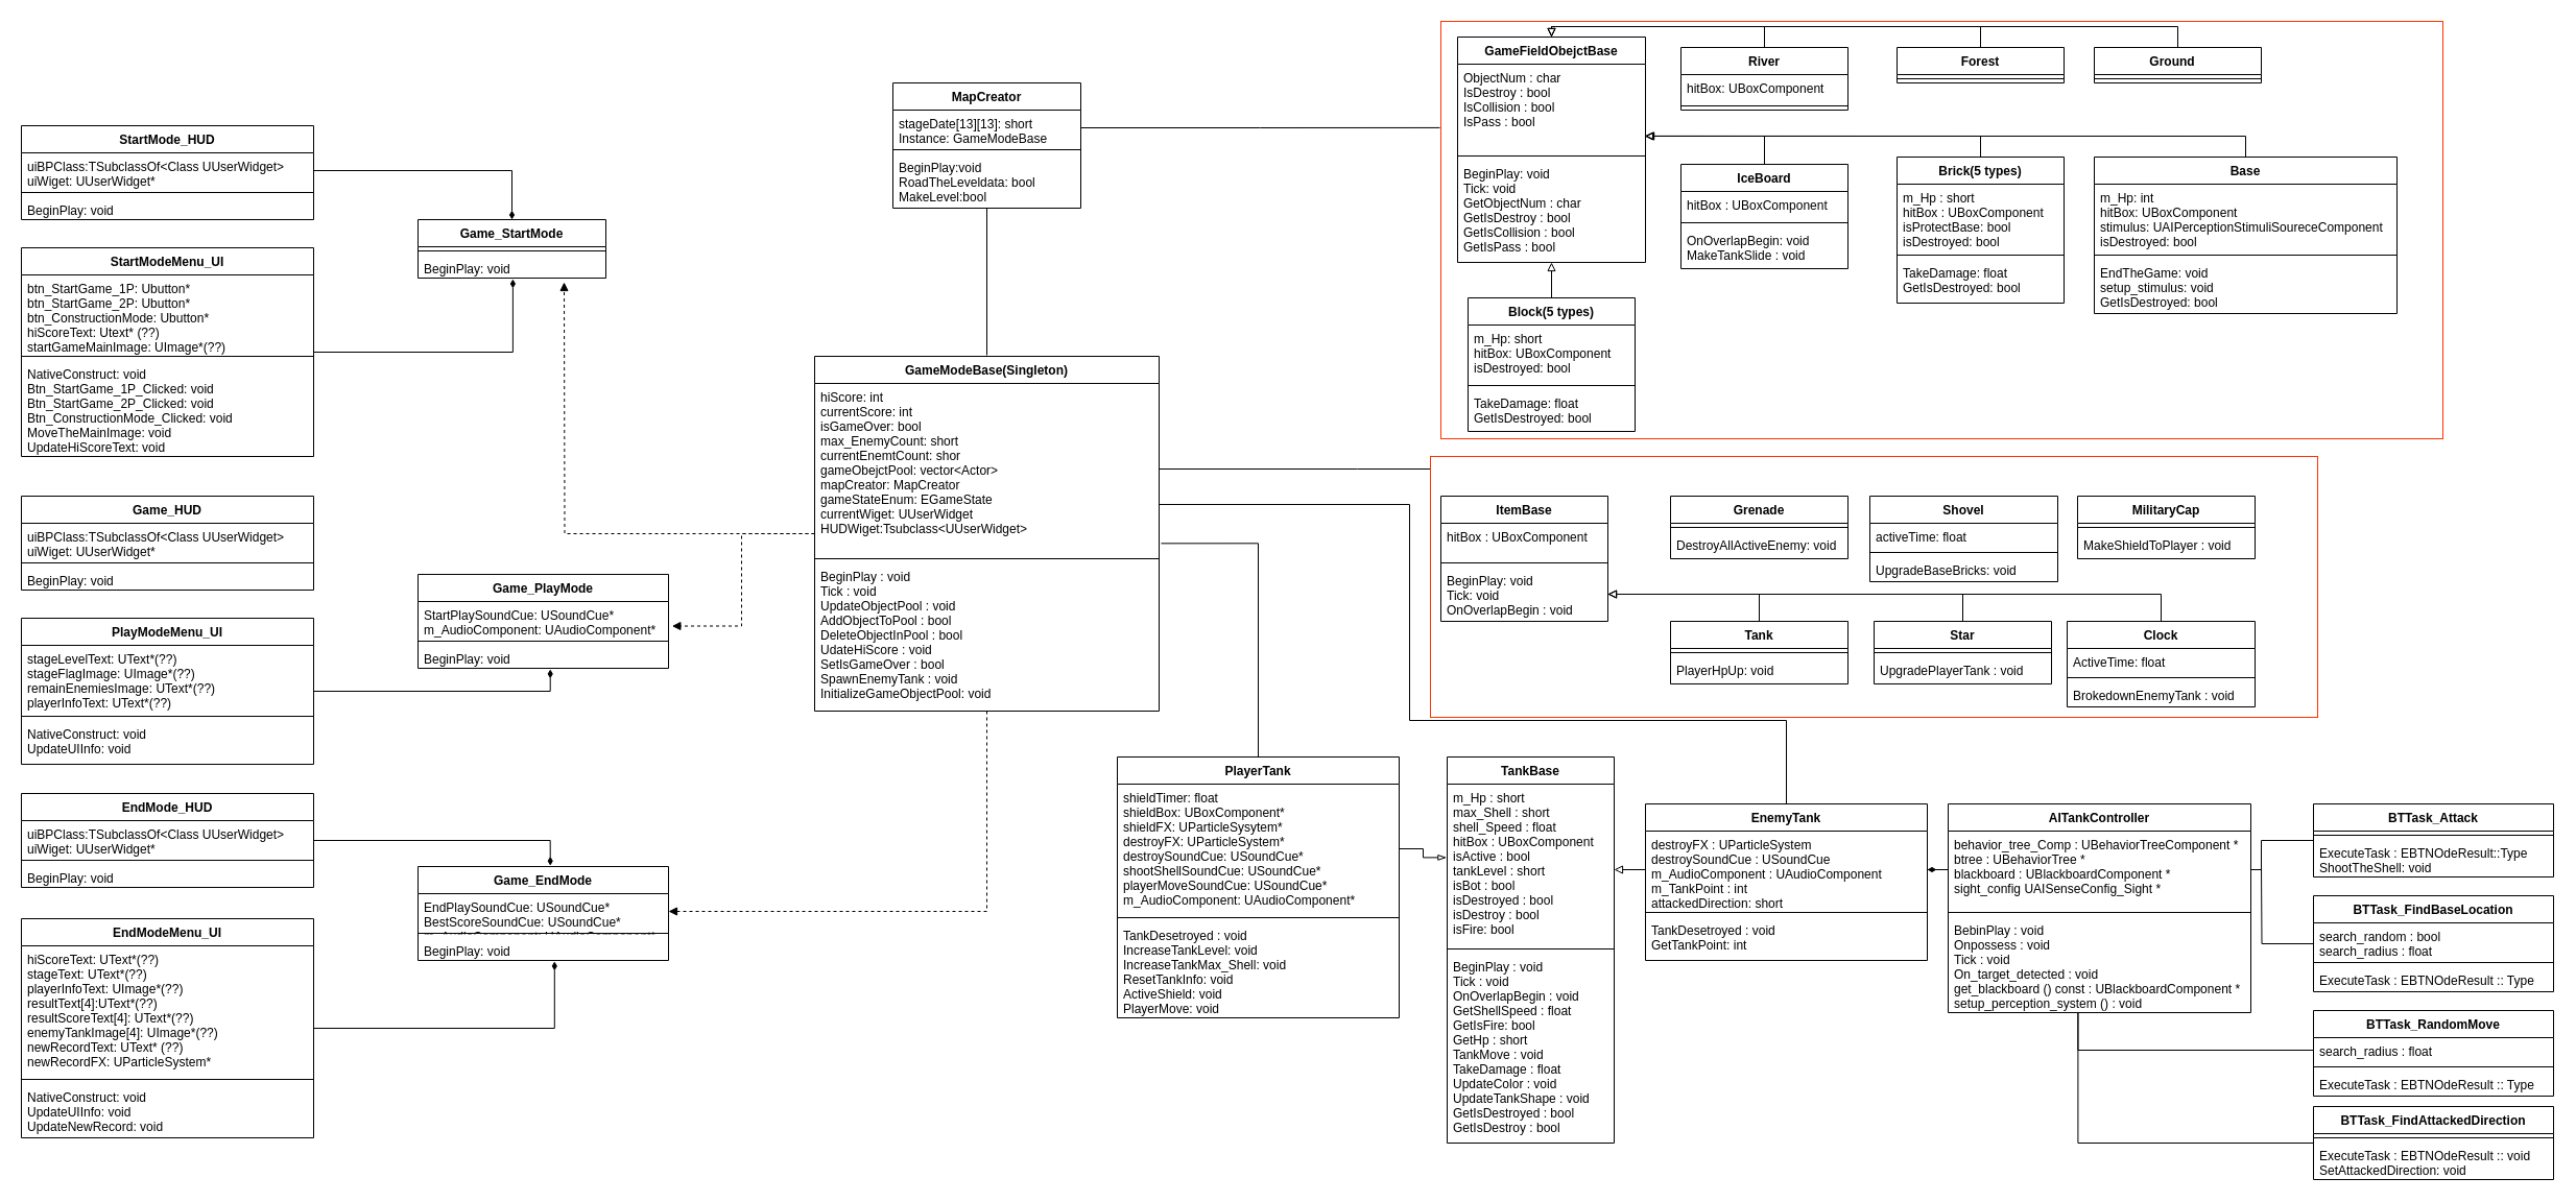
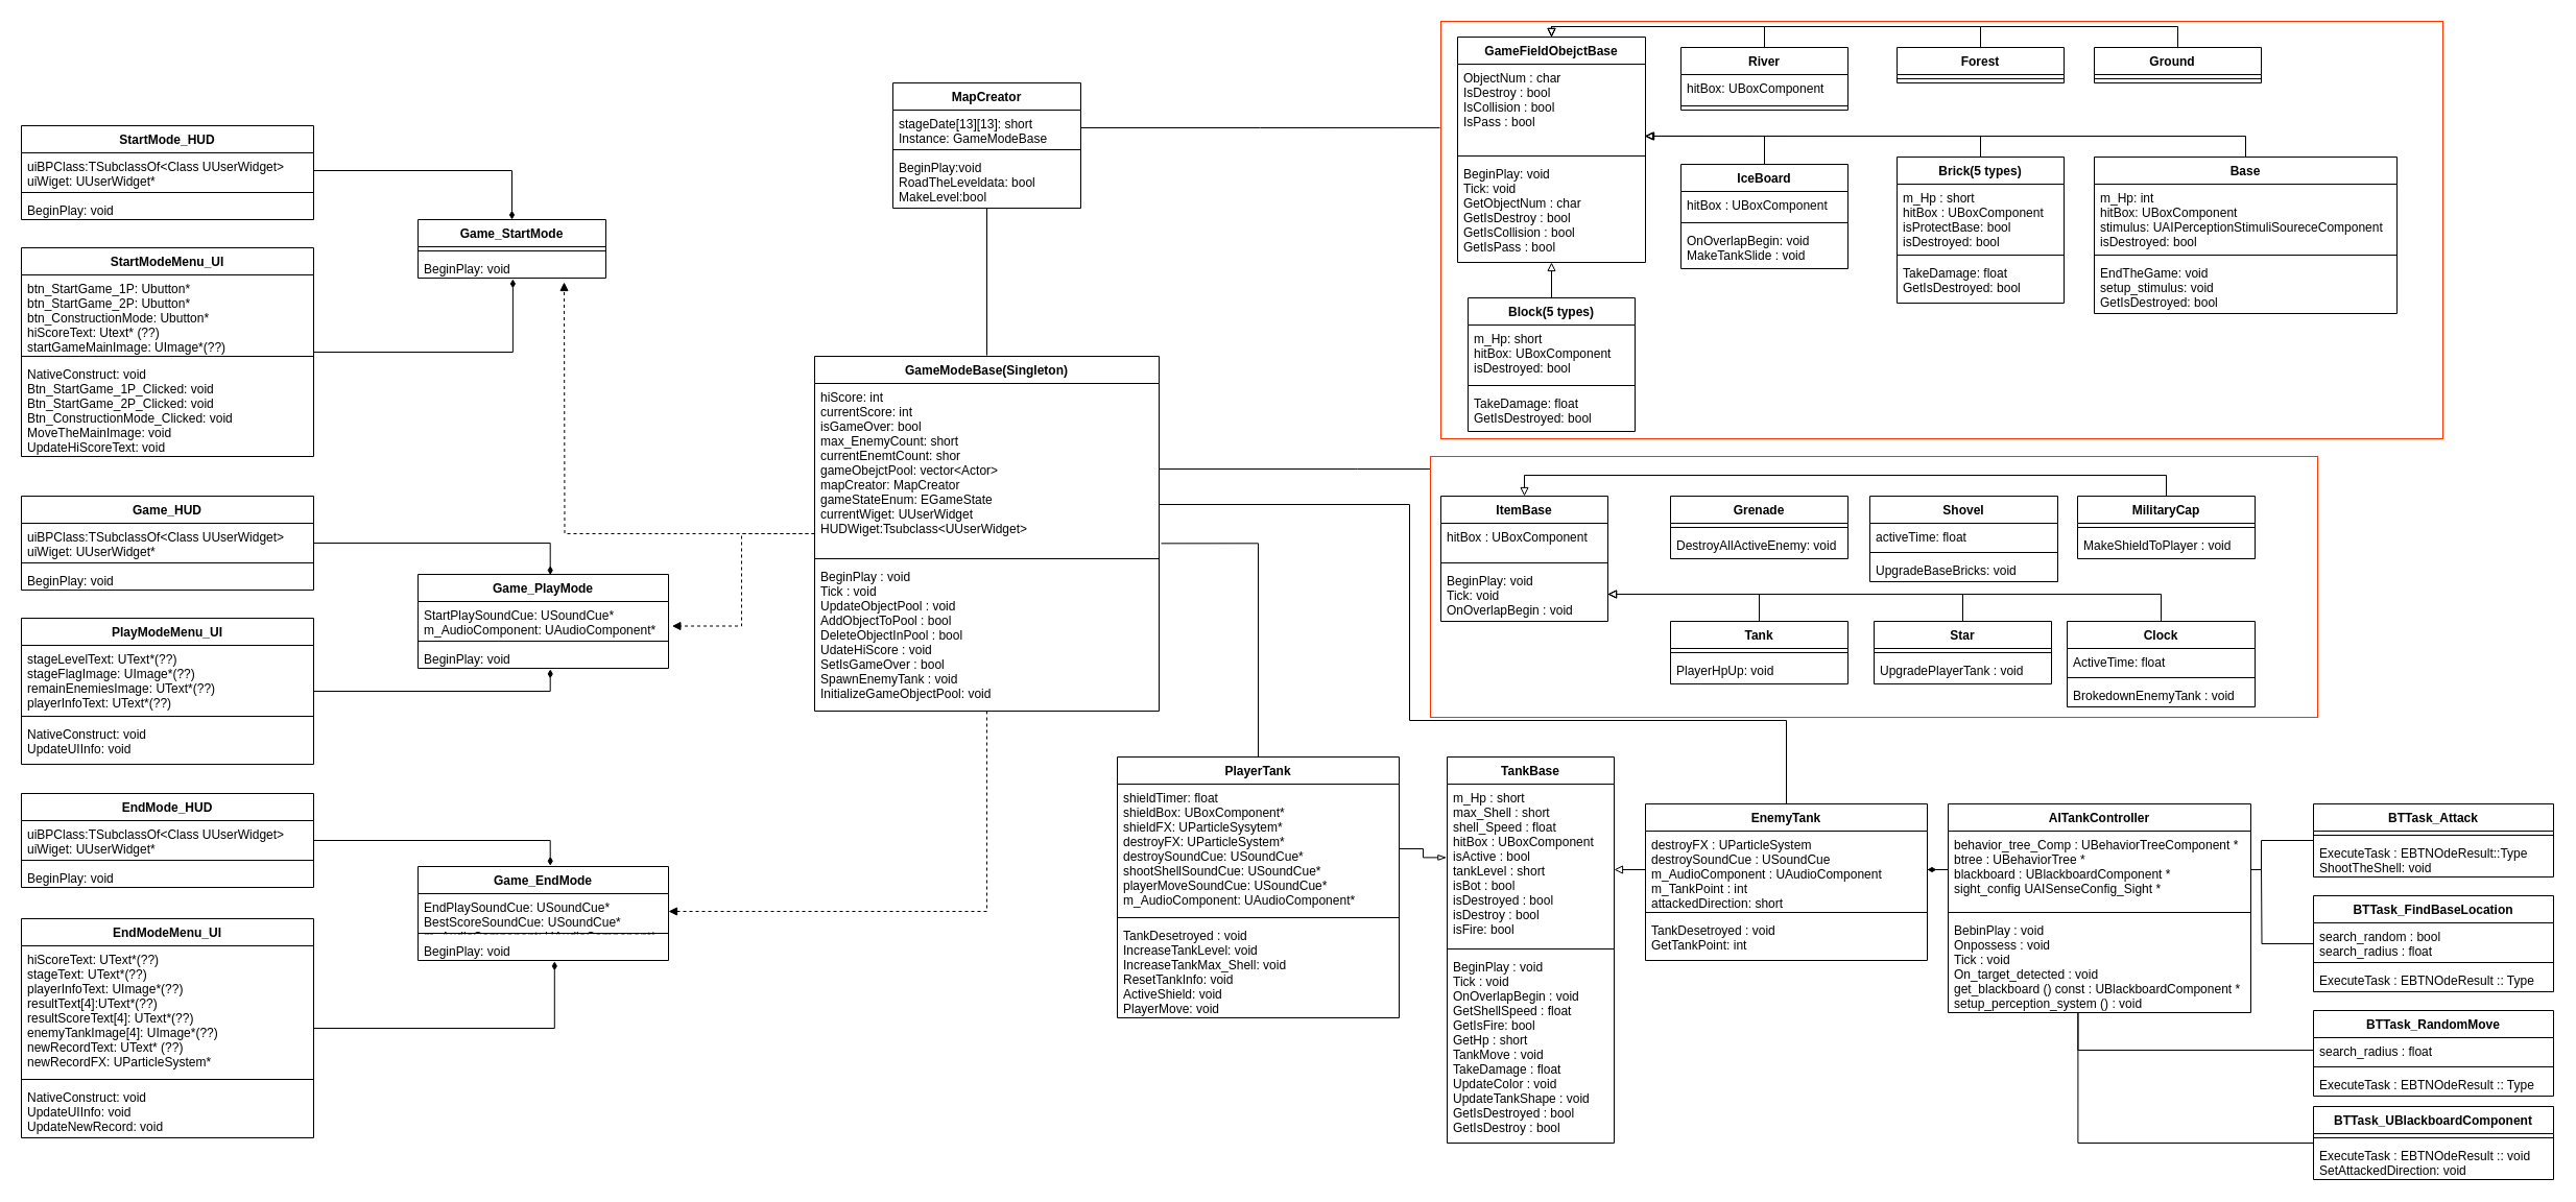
+ <mxCell id="46" style="edgeStyle=orthogonalEdgeStyle;rounded=0;orthogonalLoop=1;jettySize=auto;html=1;exitX=0.5;exitY=0;exitDx=0;exitDy=0;entryX=0.5;entryY=0;entryDx=0;entryDy=0;endArrow=block;endFill=0;" parent="1" source="47" target="39" edge="1"><mxGeometry relative="1" as="geometry" /></mxCell>
+ <mxCell id="125" style="edgeStyle=orthogonalEdgeStyle;rounded=0;orthogonalLoop=1;jettySize=auto;html=1;entryX=0.528;entryY=0.006;entryDx=0;entryDy=0;entryPerimeter=0;endArrow=diamondThin;endFill=1;" parent="1" source="126" target="150" edge="1"><mxGeometry relative="1" as="geometry" /></mxCell>
- <mxCell id="96" value="BTTask_FindAttackedDirection" style="swimlane;fontStyle=1;align=center;verticalAlign=top;childLayout=stackLayout;horizontal=1;startSize=26;horizontalStack=0;resizeParent=1;resizeParentMax=0;resizeLast=0;collapsible=1;marginBottom=0;" parent="1" vertex="1"><mxGeometry x="2216" y="1060" width="230" height="70" as="geometry" /></mxCell>
+ <mxCell id="96" value="BTTask_UBlackboardComponent" style="swimlane;fontStyle=1;align=center;verticalAlign=top;childLayout=stackLayout;horizontal=1;startSize=26;horizontalStack=0;resizeParent=1;resizeParentMax=0;resizeLast=0;collapsible=1;marginBottom=0;" parent="1" vertex="1"><mxGeometry x="2216" y="1060" width="230" height="70" as="geometry" /></mxCell>
